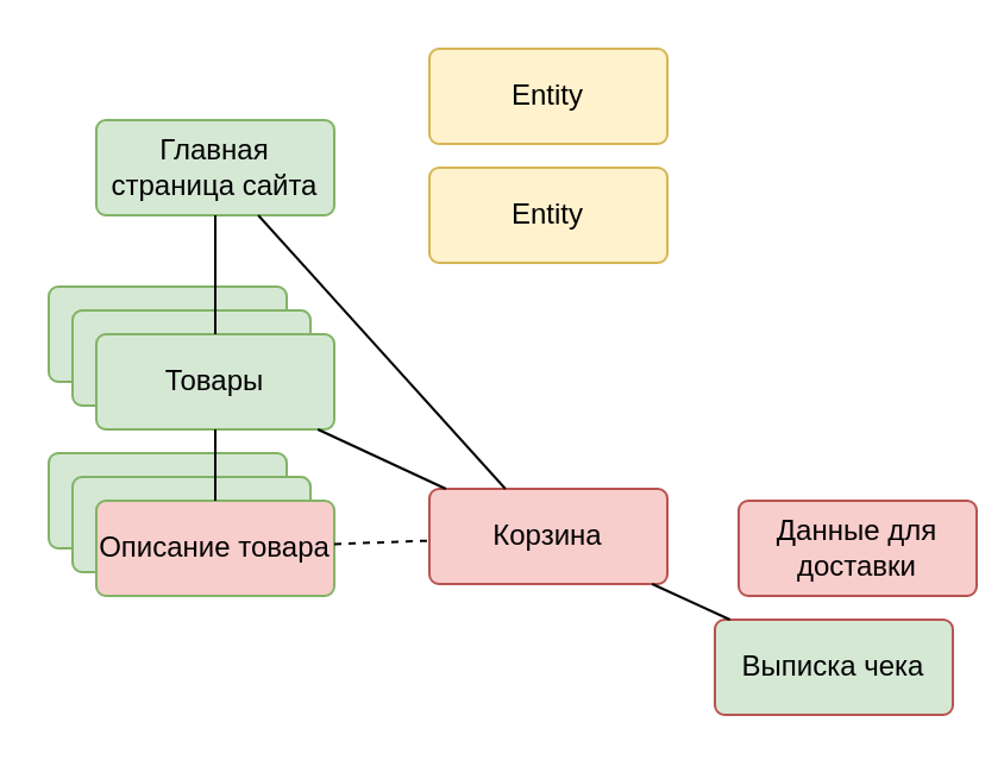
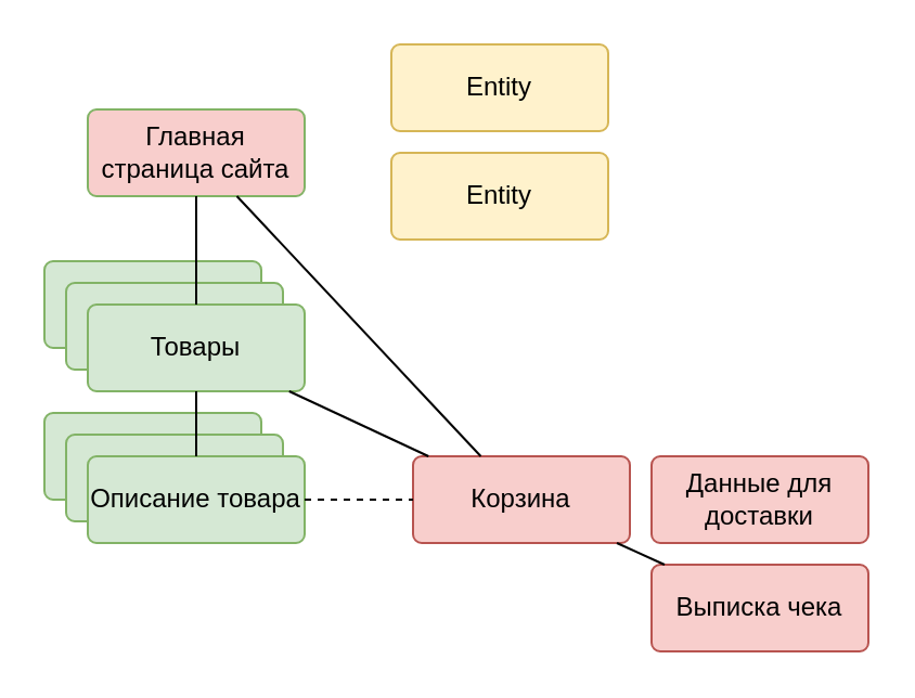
- <mxCell id="3" value="Главная страница сайта" style="rounded=1;arcSize=10;whiteSpace=wrap;html=1;align=center;fillColor=#d5e8d4;strokeColor=#82b366;" vertex="1" parent="1"><mxGeometry x="40" y="50" width="100" height="40" as="geometry" /></mxCell>
+ <mxCell id="3" value="Главная страница сайта" style="rounded=1;arcSize=10;whiteSpace=wrap;html=1;align=center;fillColor=#f8cecc;strokeColor=#82b366;" vertex="1" parent="1"><mxGeometry x="40" y="50" width="100" height="40" as="geometry" /></mxCell>
- <mxCell id="6" value="Корзина" style="rounded=1;arcSize=10;whiteSpace=wrap;html=1;align=center;fillColor=#f8cecc;strokeColor=#b85450;" vertex="1" parent="1"><mxGeometry x="180" y="205" width="100" height="40" as="geometry" /></mxCell>
+ <mxCell id="6" value="Корзина" style="rounded=1;arcSize=10;whiteSpace=wrap;html=1;align=center;fillColor=#f8cecc;strokeColor=#b85450;" vertex="1" parent="1"><mxGeometry x="190" y="210" width="100" height="40" as="geometry" /></mxCell>
- <mxCell id="13" value="Описание товара" style="rounded=1;arcSize=10;whiteSpace=wrap;html=1;align=center;fillColor=#f8cecc;strokeColor=#82b366;" vertex="1" parent="1"><mxGeometry x="40" y="210" width="100" height="40" as="geometry" /></mxCell>
+ <mxCell id="13" value="Описание товара" style="rounded=1;arcSize=10;whiteSpace=wrap;html=1;align=center;fillColor=#d5e8d4;strokeColor=#82b366;" vertex="1" parent="1"><mxGeometry x="40" y="210" width="100" height="40" as="geometry" /></mxCell>
- <mxCell id="7" value="Данные для доставки" style="rounded=1;arcSize=10;whiteSpace=wrap;html=1;align=center;fillColor=#f8cecc;strokeColor=#b85450;" vertex="1" parent="1"><mxGeometry x="310" y="210" width="100" height="40" as="geometry" /></mxCell>
+ <mxCell id="7" value="Данные для доставки" style="rounded=1;arcSize=10;whiteSpace=wrap;html=1;align=center;fillColor=#f8cecc;strokeColor=#b85450;" vertex="1" parent="1"><mxGeometry x="300" y="210" width="100" height="40" as="geometry" /></mxCell>
- <mxCell id="5" value="Выписка чека" style="rounded=1;arcSize=10;whiteSpace=wrap;html=1;align=center;fillColor=#d5e8d4;strokeColor=#b85450;" vertex="1" parent="1"><mxGeometry x="300" y="260" width="100" height="40" as="geometry" /></mxCell>
+ <mxCell id="5" value="Выписка чека" style="rounded=1;arcSize=10;whiteSpace=wrap;html=1;align=center;fillColor=#f8cecc;strokeColor=#b85450;" vertex="1" parent="1"><mxGeometry x="300" y="260" width="100" height="40" as="geometry" /></mxCell>
